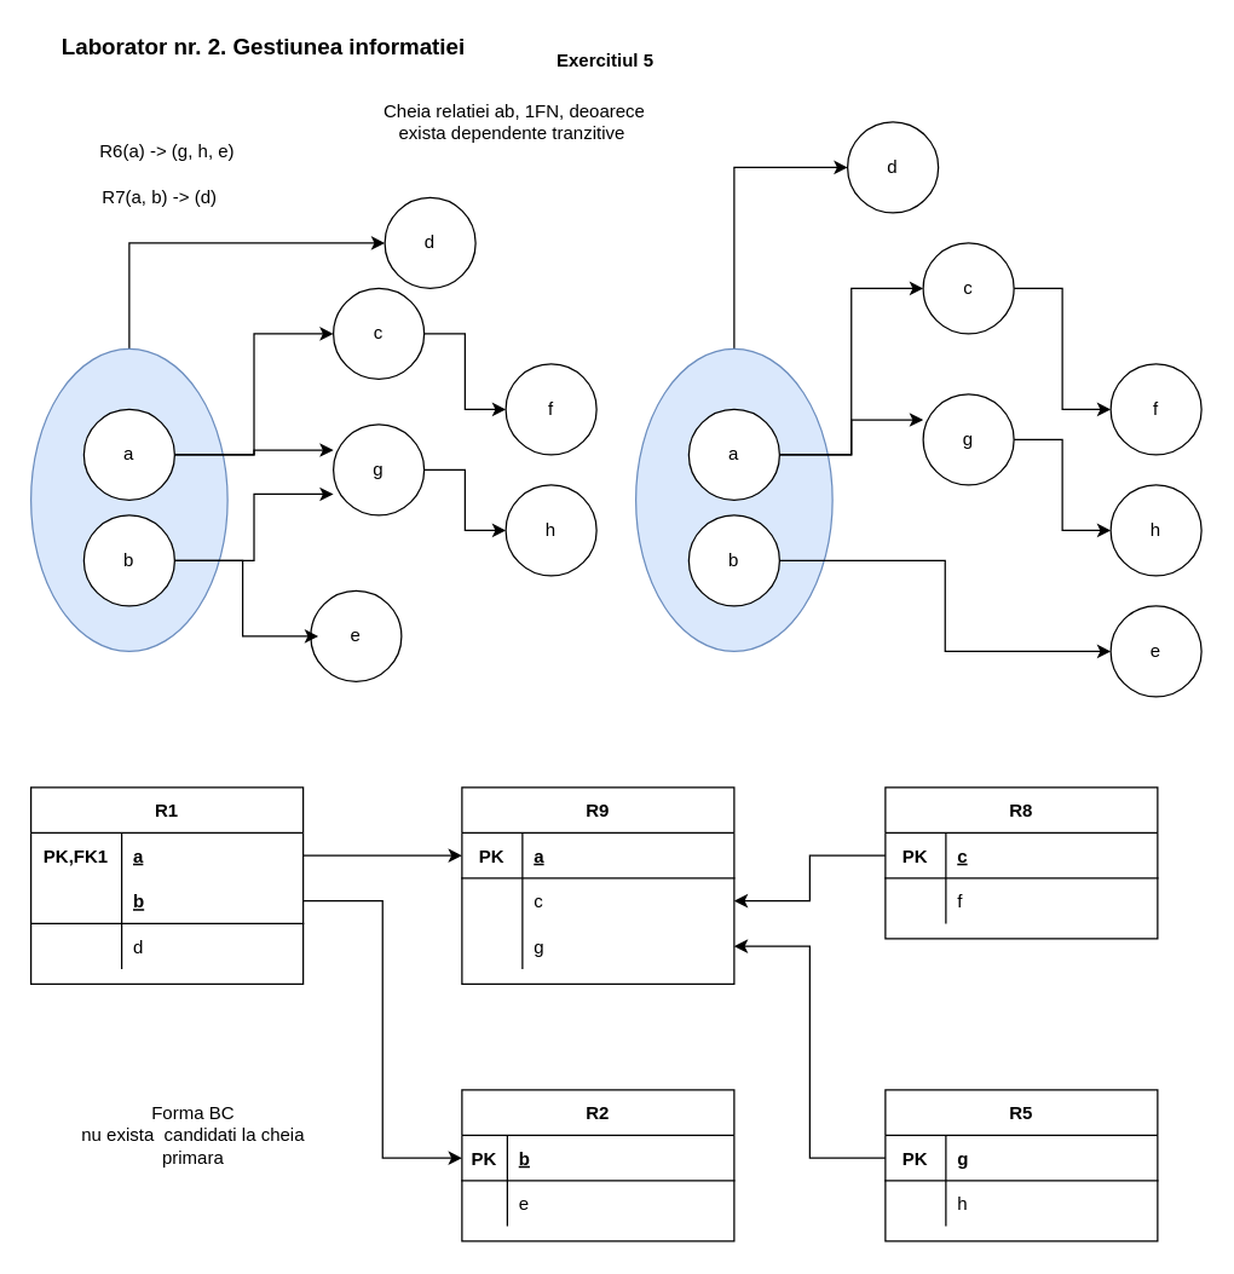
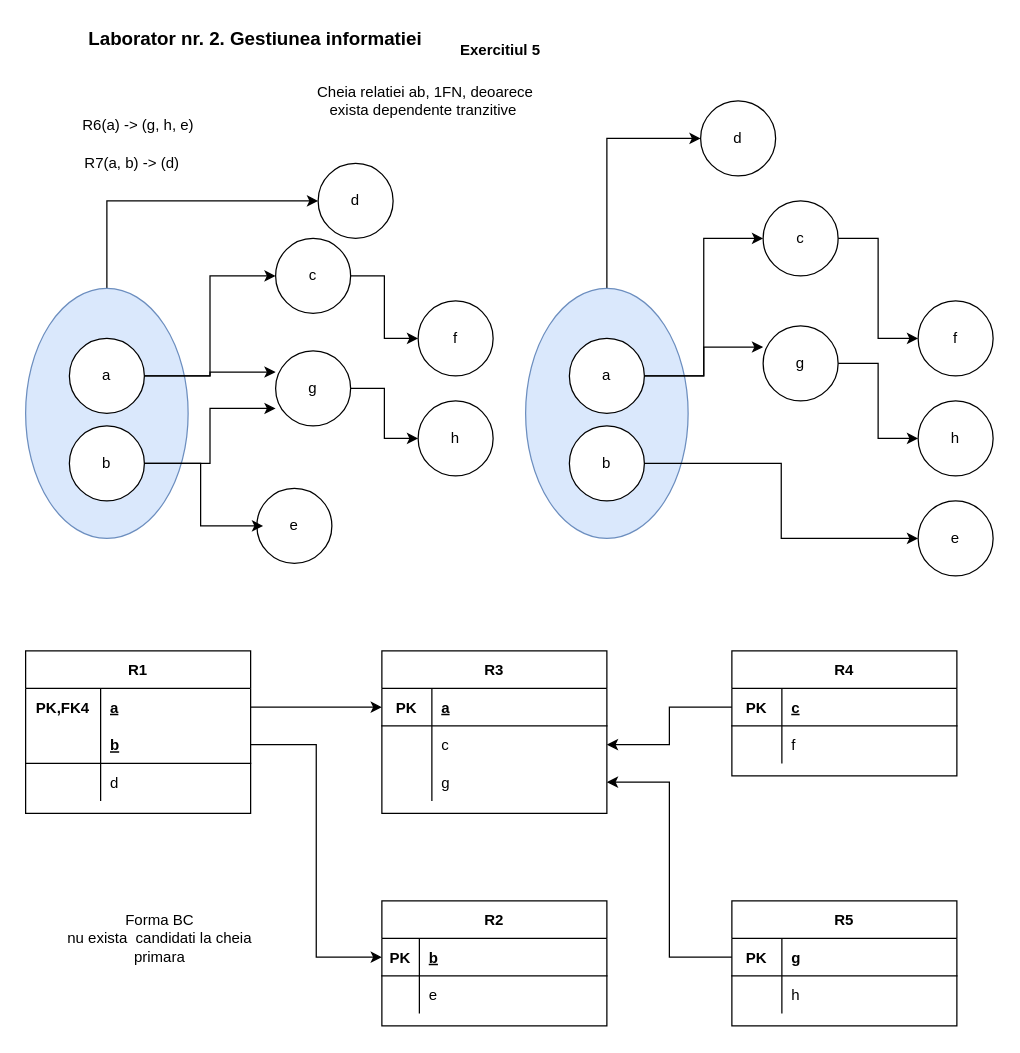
- <mxCell id="81" value="&lt;b&gt;&lt;font style=&quot;font-size: 15px&quot;&gt;Laborator nr. 2. Gestiunea informatiei&lt;/font&gt;&lt;/b&gt;" style="text;html=1;strokeColor=none;fillColor=none;align=center;verticalAlign=middle;whiteSpace=wrap;rounded=0;" parent="1" vertex="1"><mxGeometry x="34" y="20" width="280" height="20" as="geometry" /></mxCell>
+ <mxCell id="81" value="&lt;b&gt;&lt;font style=&quot;font-size: 15px&quot;&gt;Laborator nr. 2. Gestiunea informatiei&lt;/font&gt;&lt;/b&gt;" style="text;html=1;strokeColor=none;fillColor=none;align=center;verticalAlign=middle;whiteSpace=wrap;rounded=0;" parent="1" vertex="1"><mxGeometry x="64" y="20" width="280" height="20" as="geometry" /></mxCell>
- <mxCell id="43" value="R9" style="shape=table;startSize=30;container=1;collapsible=1;childLayout=tableLayout;fixedRows=1;rowLines=0;fontStyle=1;align=center;resizeLast=1;" parent="1" vertex="1"><mxGeometry x="305" y="520" width="180" height="130" as="geometry" /></mxCell>
+ <mxCell id="43" value="R3" style="shape=table;startSize=30;container=1;collapsible=1;childLayout=tableLayout;fixedRows=1;rowLines=0;fontStyle=1;align=center;resizeLast=1;" parent="1" vertex="1"><mxGeometry x="305" y="520" width="180" height="130" as="geometry" /></mxCell>
- <mxCell id="53" value="R8" style="shape=table;startSize=30;container=1;collapsible=1;childLayout=tableLayout;fixedRows=1;rowLines=0;fontStyle=1;align=center;resizeLast=1;" parent="1" vertex="1"><mxGeometry x="585" y="520" width="180" height="100" as="geometry" /></mxCell>
+ <mxCell id="53" value="R4" style="shape=table;startSize=30;container=1;collapsible=1;childLayout=tableLayout;fixedRows=1;rowLines=0;fontStyle=1;align=center;resizeLast=1;" parent="1" vertex="1"><mxGeometry x="585" y="520" width="180" height="100" as="geometry" /></mxCell>
- <mxCell id="69" value="PK,FK1" style="shape=partialRectangle;connectable=0;fillColor=none;top=0;left=0;bottom=0;right=0;fontStyle=1;overflow=hidden;" parent="68" vertex="1"><mxGeometry width="60" height="30" as="geometry" /></mxCell>
+ <mxCell id="69" value="PK,FK4" style="shape=partialRectangle;connectable=0;fillColor=none;top=0;left=0;bottom=0;right=0;fontStyle=1;overflow=hidden;" parent="68" vertex="1"><mxGeometry width="60" height="30" as="geometry" /></mxCell>
